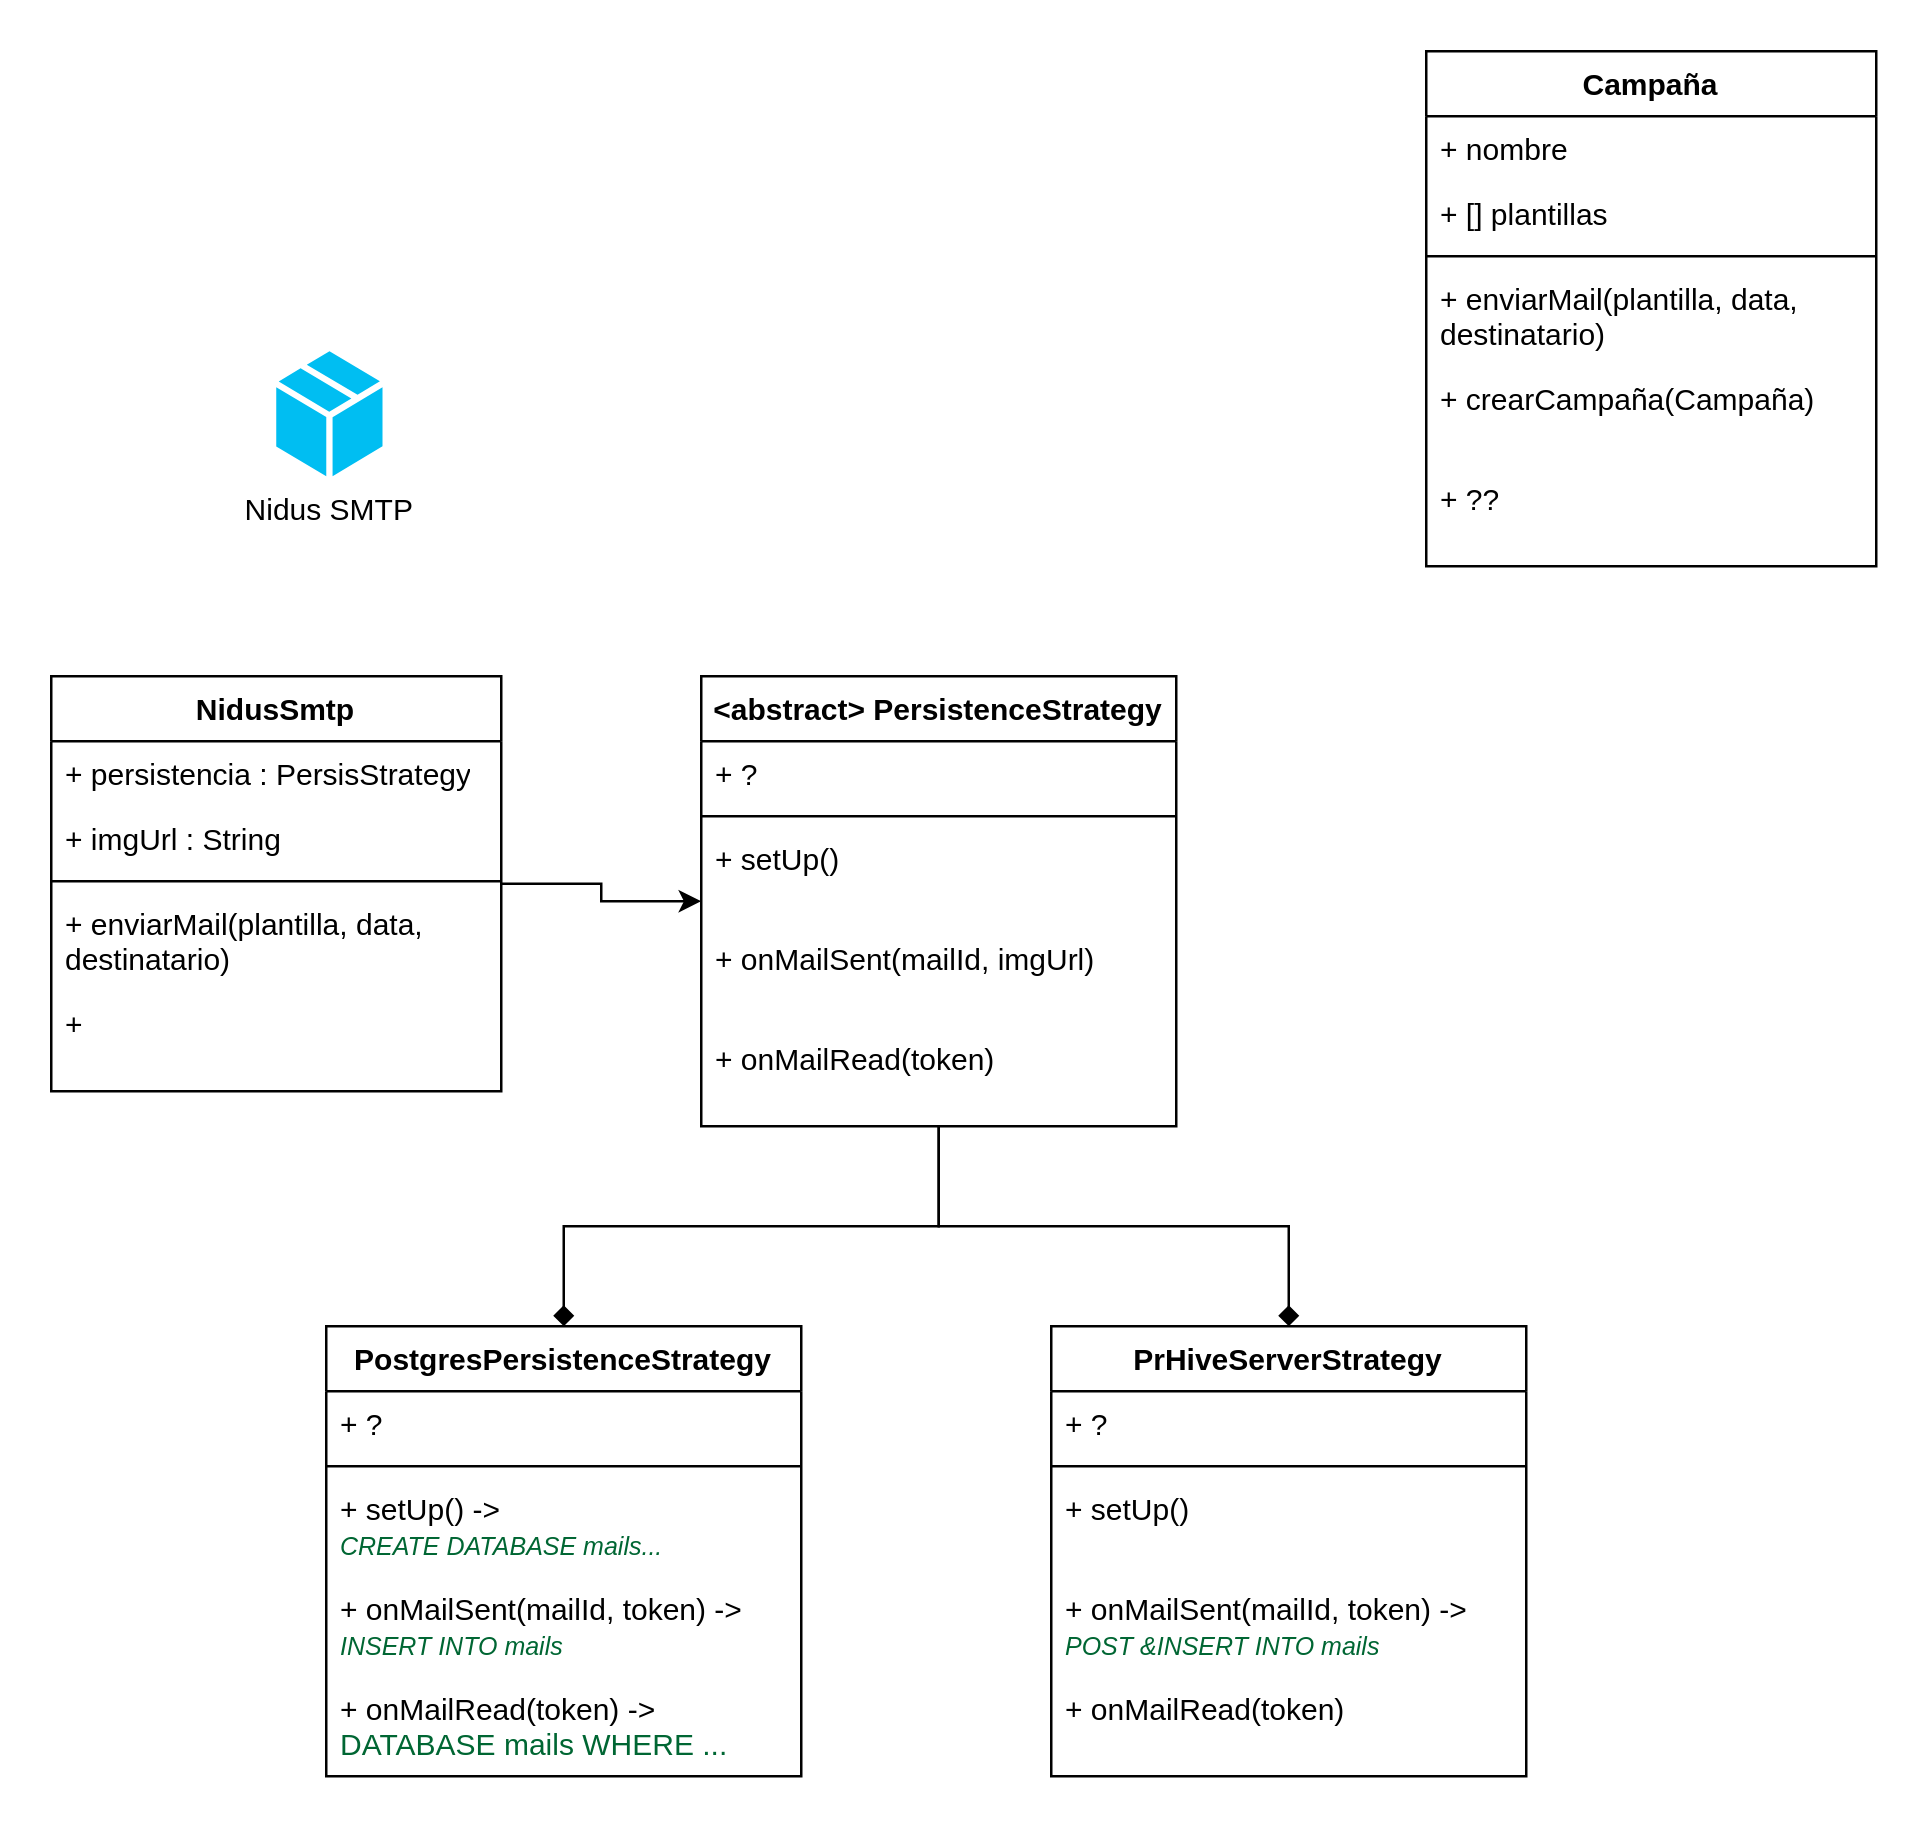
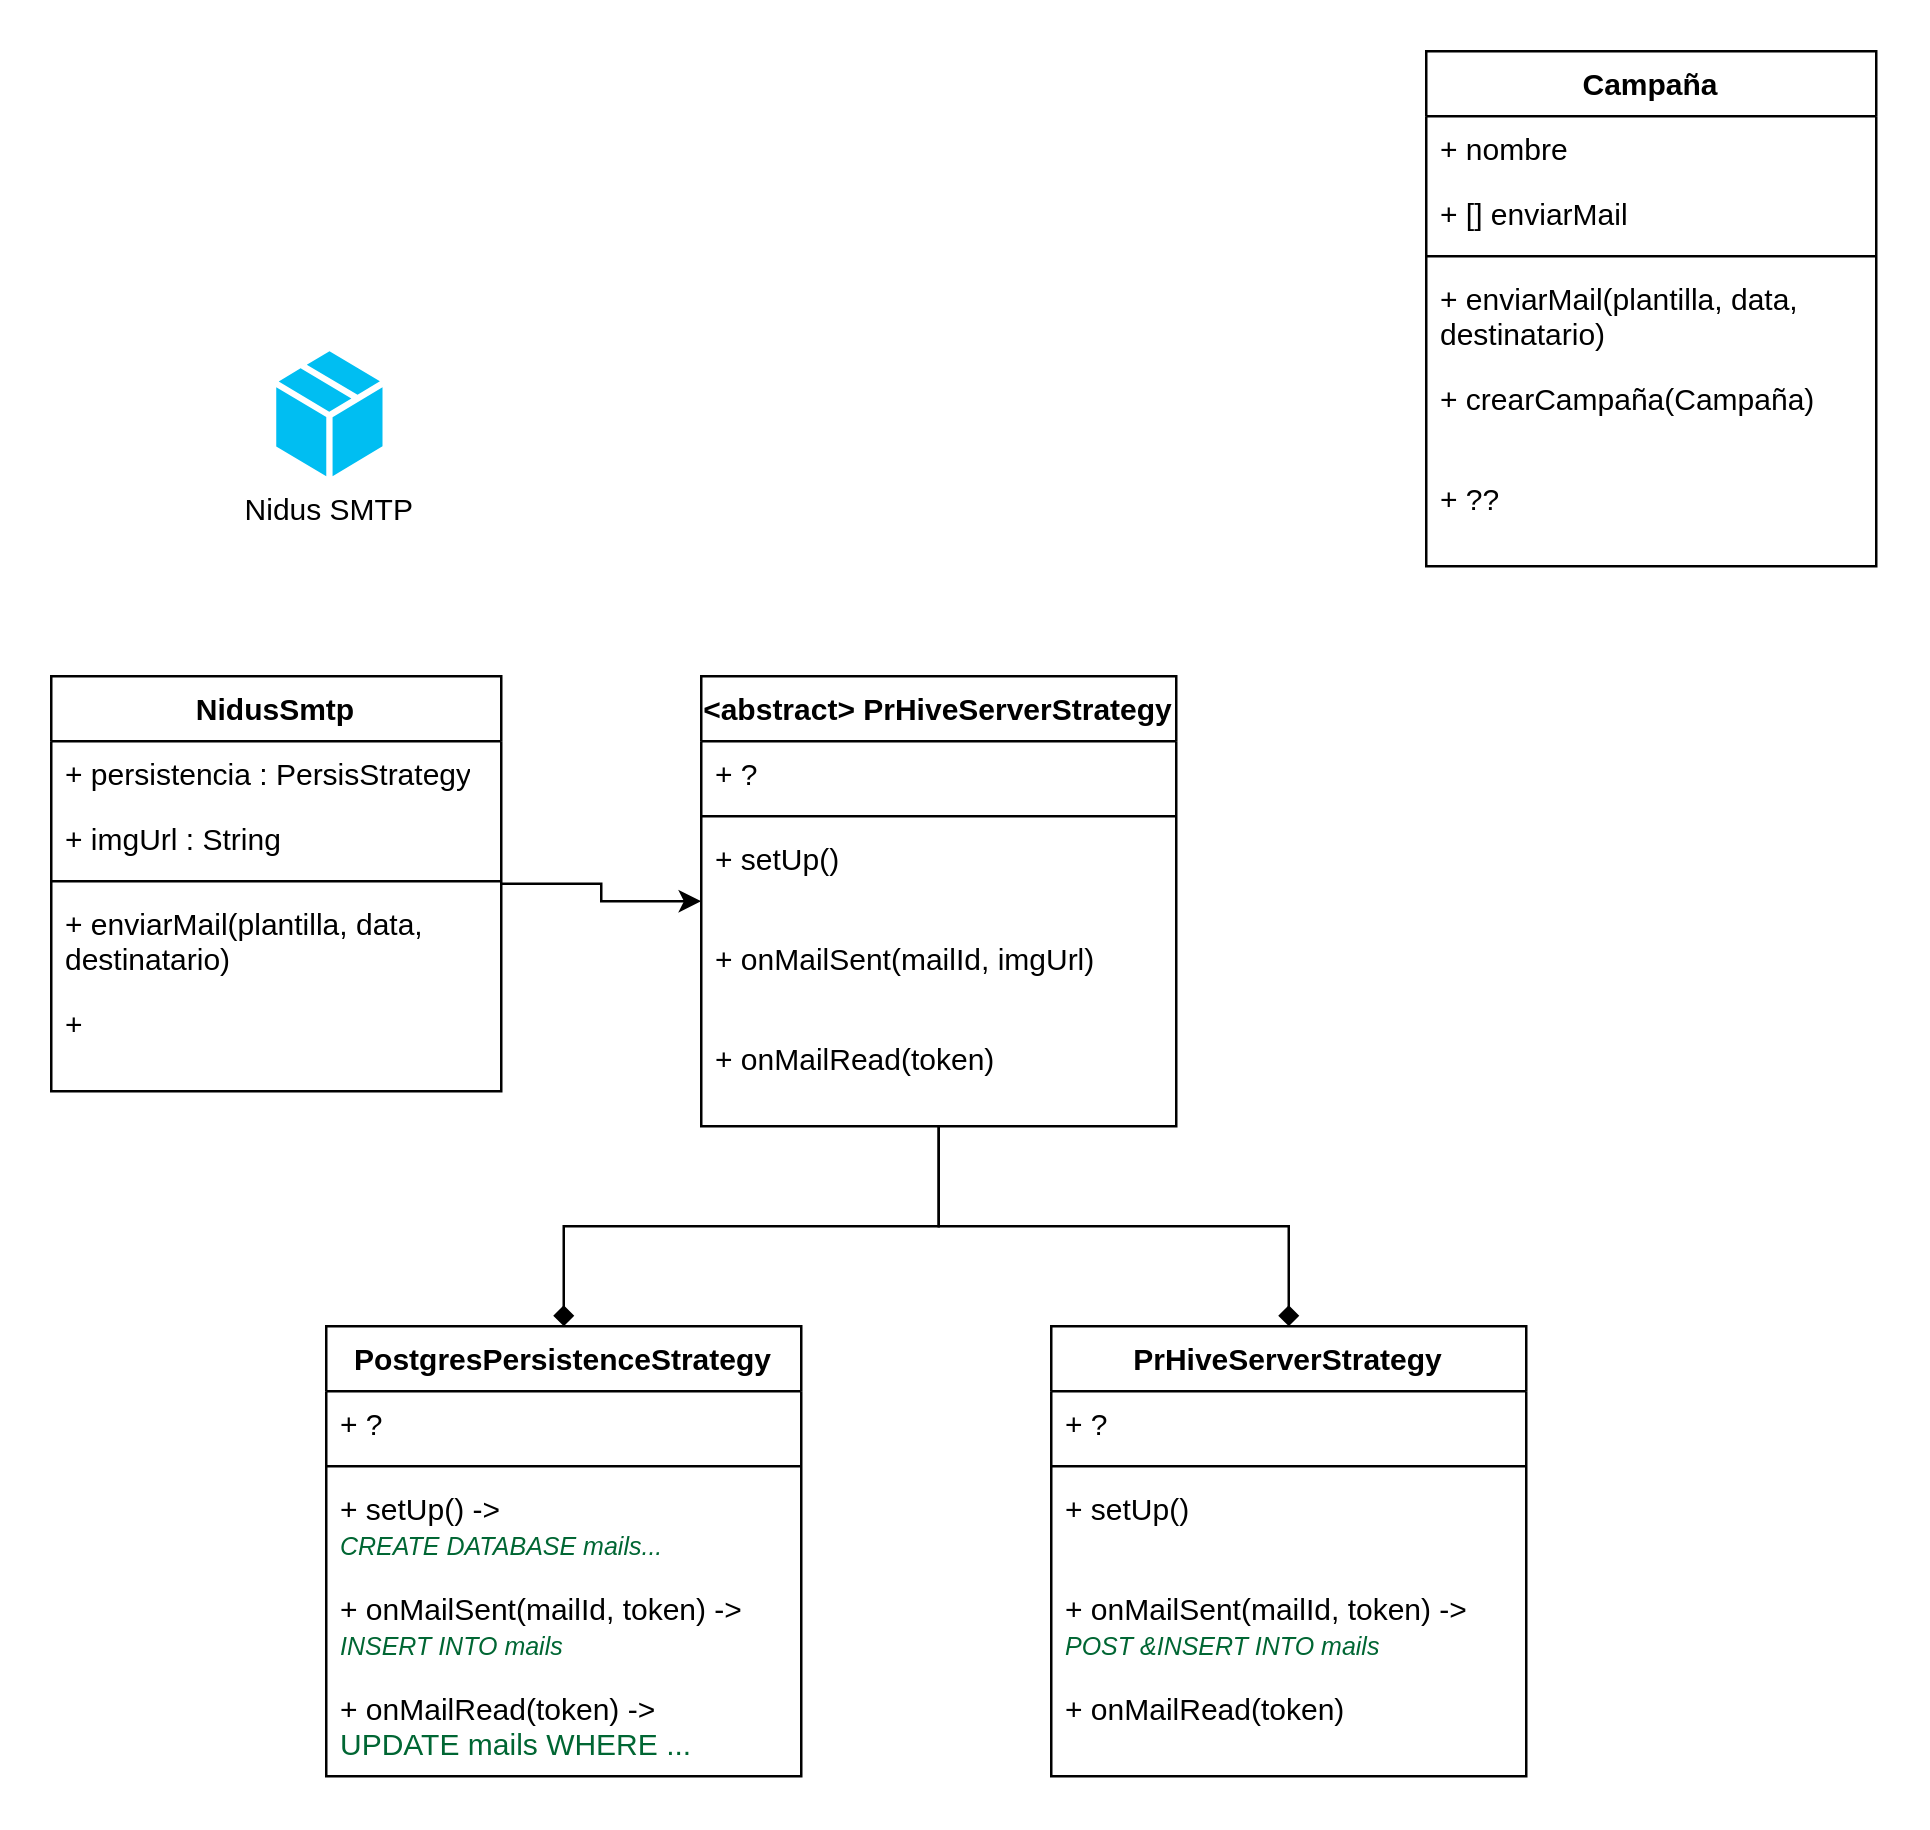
- <mxCell id="12" value="+ [] plantillas" style="text;strokeColor=none;fillColor=none;align=left;verticalAlign=top;spacingLeft=4;spacingRight=4;overflow=hidden;rotatable=0;points=[[0,0.5],[1,0.5]];portConstraint=eastwest;whiteSpace=wrap;html=1;" parent="10" vertex="1"><mxGeometry y="52" width="180" height="26" as="geometry" /></mxCell>
+ <mxCell id="12" value="+ [] enviarMail" style="text;strokeColor=none;fillColor=none;align=left;verticalAlign=top;spacingLeft=4;spacingRight=4;overflow=hidden;rotatable=0;points=[[0,0.5],[1,0.5]];portConstraint=eastwest;whiteSpace=wrap;html=1;" parent="10" vertex="1"><mxGeometry y="52" width="180" height="26" as="geometry" /></mxCell>
- <mxCell id="19" value="&amp;lt;abstract&amp;gt; PersistenceStrategy" style="swimlane;fontStyle=1;align=center;verticalAlign=top;childLayout=stackLayout;horizontal=1;startSize=26;horizontalStack=0;resizeParent=1;resizeParentMax=0;resizeLast=0;collapsible=1;marginBottom=0;whiteSpace=wrap;html=1;" parent="1" vertex="1"><mxGeometry x="280" y="270" width="190" height="180" as="geometry" /></mxCell>
+ <mxCell id="19" value="&amp;lt;abstract&amp;gt; PrHiveServerStrategy" style="swimlane;fontStyle=1;align=center;verticalAlign=top;childLayout=stackLayout;horizontal=1;startSize=26;horizontalStack=0;resizeParent=1;resizeParentMax=0;resizeLast=0;collapsible=1;marginBottom=0;whiteSpace=wrap;html=1;" parent="1" vertex="1"><mxGeometry x="280" y="270" width="190" height="180" as="geometry" /></mxCell>
- <mxCell id="30" value="+ onMailRead(token) -&amp;gt;&lt;br&gt;&lt;font color=&quot;#006633&quot;&gt;DATABASE mails WHERE ...&lt;/font&gt;" style="text;strokeColor=none;fillColor=none;align=left;verticalAlign=top;spacingLeft=4;spacingRight=4;overflow=hidden;rotatable=0;points=[[0,0.5],[1,0.5]];portConstraint=eastwest;whiteSpace=wrap;html=1;" parent="25" vertex="1"><mxGeometry y="140" width="190" height="40" as="geometry" /></mxCell>
+ <mxCell id="30" value="+ onMailRead(token) -&amp;gt;&lt;br&gt;&lt;font color=&quot;#006633&quot;&gt;UPDATE mails WHERE ...&lt;/font&gt;" style="text;strokeColor=none;fillColor=none;align=left;verticalAlign=top;spacingLeft=4;spacingRight=4;overflow=hidden;rotatable=0;points=[[0,0.5],[1,0.5]];portConstraint=eastwest;whiteSpace=wrap;html=1;" parent="25" vertex="1"><mxGeometry y="140" width="190" height="40" as="geometry" /></mxCell>
